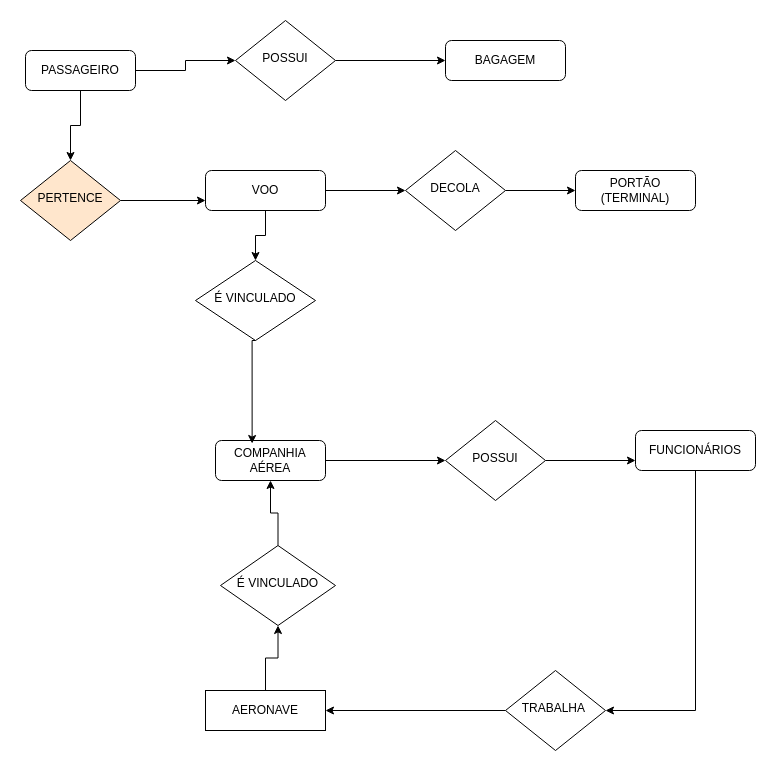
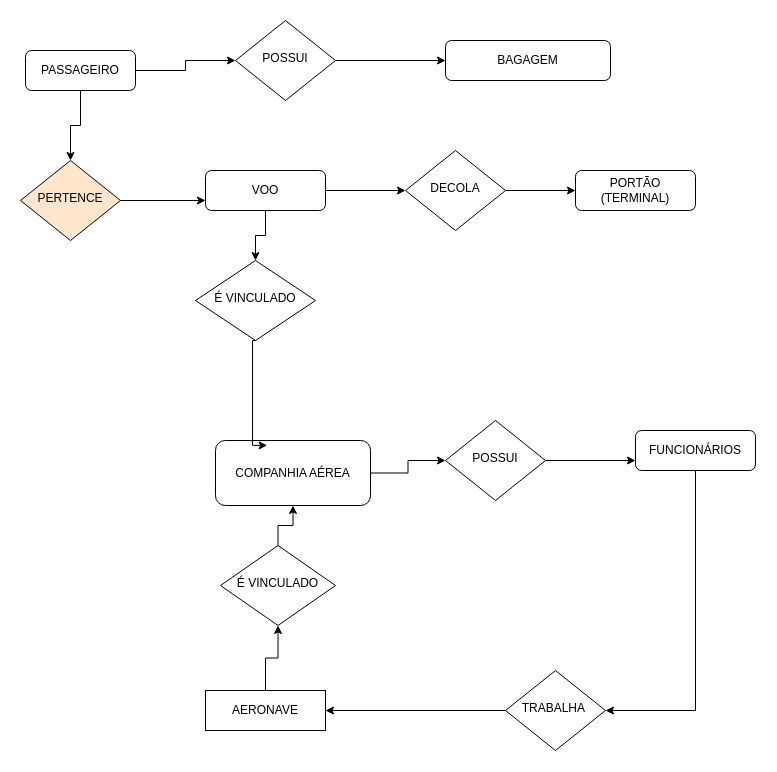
- <mxCell id="7" value="BAGAGEM" style="rounded=1;whiteSpace=wrap;html=1;fontSize=12;glass=0;strokeWidth=1;shadow=0;" parent="1" vertex="1"><mxGeometry x="445" y="40" width="120" height="40" as="geometry" /></mxCell>
+ <mxCell id="7" value="BAGAGEM" style="rounded=1;whiteSpace=wrap;html=1;fontSize=12;glass=0;strokeWidth=1;shadow=0;" parent="1" vertex="1"><mxGeometry x="445" y="40" width="165" height="40" as="geometry" /></mxCell>
- <mxCell id="18" value="COMPANHIA AÉREA" style="rounded=1;whiteSpace=wrap;html=1;fontSize=12;glass=0;strokeWidth=1;shadow=0;" vertex="1" parent="1"><mxGeometry x="215" y="440" width="110" height="40" as="geometry" /></mxCell>
+ <mxCell id="18" value="COMPANHIA AÉREA" style="rounded=1;whiteSpace=wrap;html=1;fontSize=12;glass=0;strokeWidth=1;shadow=0;" vertex="1" parent="1"><mxGeometry x="215" y="440" width="155" height="65" as="geometry" /></mxCell>
